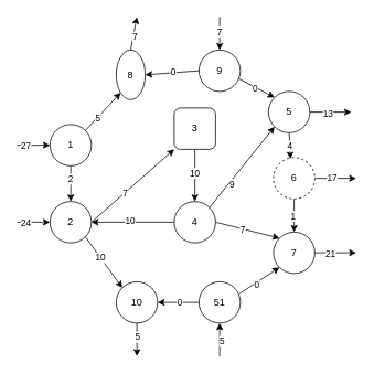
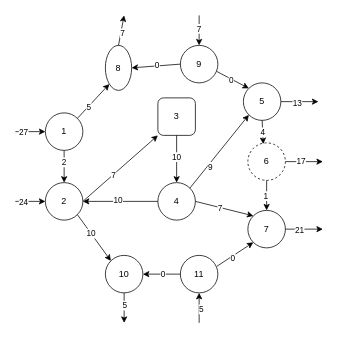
- <mxCell id="52" value="&lt;div&gt;51&lt;/div&gt;" style="ellipse;whiteSpace=wrap;html=1;" vertex="1" parent="1"><mxGeometry x="240" y="340" width="50" height="50" as="geometry" /></mxCell>
+ <mxCell id="52" value="&lt;div&gt;11&lt;/div&gt;" style="ellipse;whiteSpace=wrap;html=1;" vertex="1" parent="1"><mxGeometry x="240" y="340" width="50" height="50" as="geometry" /></mxCell>
